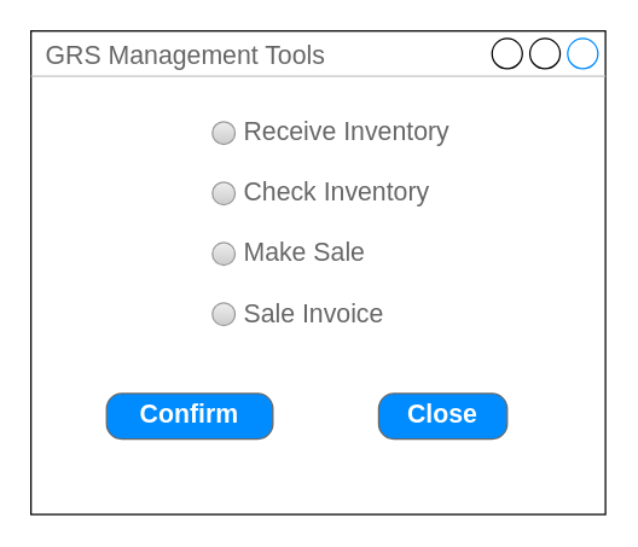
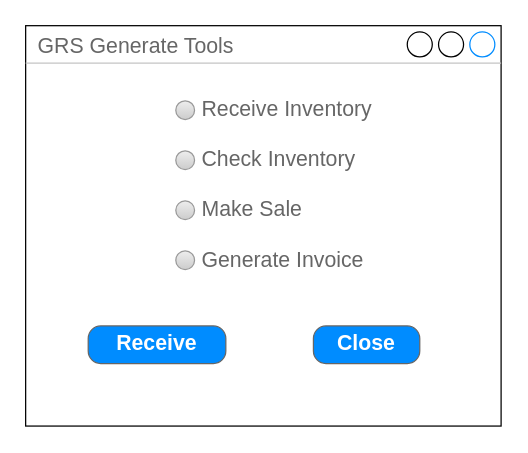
- <mxCell id="2" value="GRS Management Tools" style="strokeWidth=1;shadow=0;dashed=0;align=center;html=1;shape=mxgraph.mockup.containers.window;align=left;verticalAlign=top;spacingLeft=8;strokeColor2=#008cff;strokeColor3=#c4c4c4;fontColor=#666666;mainText=;fontSize=17;labelBackgroundColor=none;" vertex="1" parent="1"><mxGeometry x="20" y="20" width="380" height="320" as="geometry" /></mxCell>
+ <mxCell id="2" value="GRS Generate Tools" style="strokeWidth=1;shadow=0;dashed=0;align=center;html=1;shape=mxgraph.mockup.containers.window;align=left;verticalAlign=top;spacingLeft=8;strokeColor2=#008cff;strokeColor3=#c4c4c4;fontColor=#666666;mainText=;fontSize=17;labelBackgroundColor=none;" vertex="1" parent="1"><mxGeometry x="20" y="20" width="380" height="320" as="geometry" /></mxCell>
- <mxCell id="8" value="Sale Invoice" style="shape=ellipse;fillColor=#eeeeee;strokeColor=#999999;gradientColor=#cccccc;html=1;align=left;spacingLeft=4;fontSize=17;fontColor=#666666;labelPosition=right;shadow=0;" vertex="1" parent="1"><mxGeometry x="140" y="200" width="15" height="15" as="geometry" /></mxCell>
+ <mxCell id="8" value="Generate Invoice" style="shape=ellipse;fillColor=#eeeeee;strokeColor=#999999;gradientColor=#cccccc;html=1;align=left;spacingLeft=4;fontSize=17;fontColor=#666666;labelPosition=right;shadow=0;" vertex="1" parent="1"><mxGeometry x="140" y="200" width="15" height="15" as="geometry" /></mxCell>
- <mxCell id="5" value="Confirm" style="strokeWidth=1;shadow=0;dashed=0;align=center;html=1;shape=mxgraph.mockup.buttons.button;strokeColor=#666666;fontColor=#ffffff;mainText=;buttonStyle=round;fontSize=17;fontStyle=1;fillColor=#008cff;whiteSpace=wrap;" vertex="1" parent="1"><mxGeometry x="70" y="260" width="110" height="30" as="geometry" /></mxCell>
+ <mxCell id="5" value="Receive" style="strokeWidth=1;shadow=0;dashed=0;align=center;html=1;shape=mxgraph.mockup.buttons.button;strokeColor=#666666;fontColor=#ffffff;mainText=;buttonStyle=round;fontSize=17;fontStyle=1;fillColor=#008cff;whiteSpace=wrap;" vertex="1" parent="1"><mxGeometry x="70" y="260" width="110" height="30" as="geometry" /></mxCell>
